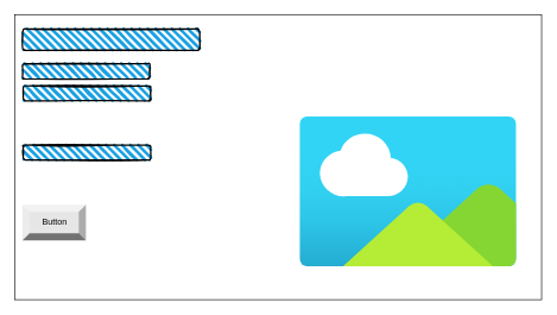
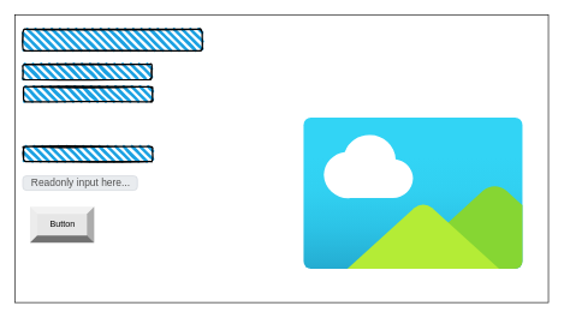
+ <mxCell id="7" value="Readonly input here..." style="html=1;shadow=0;dashed=0;shape=mxgraph.bootstrap.rrect;rSize=5;strokeColor=#CED4DA;strokeWidth=1;fillColor=#E9ECEF;fontColor=#505050;whiteSpace=wrap;align=left;verticalAlign=middle;spacingLeft=10;fontSize=14;" parent="1" vertex="1"><mxGeometry x="31" y="244" width="159" height="20" as="geometry" /></mxCell>
- <mxCell id="8" value="Button" style="labelPosition=center;verticalLabelPosition=middle;align=center;html=1;shape=mxgraph.basic.shaded_button;dx=10;fillColor=#E6E6E6;strokeColor=none;" parent="1" vertex="1"><mxGeometry x="31" y="287" width="89" height="50" as="geometry" /></mxCell>
+ <mxCell id="8" value="Button" style="labelPosition=center;verticalLabelPosition=middle;align=center;html=1;shape=mxgraph.basic.shaded_button;dx=10;fillColor=#E6E6E6;strokeColor=none;" parent="1" vertex="1"><mxGeometry x="41" y="287" width="89" height="50" as="geometry" /></mxCell>
